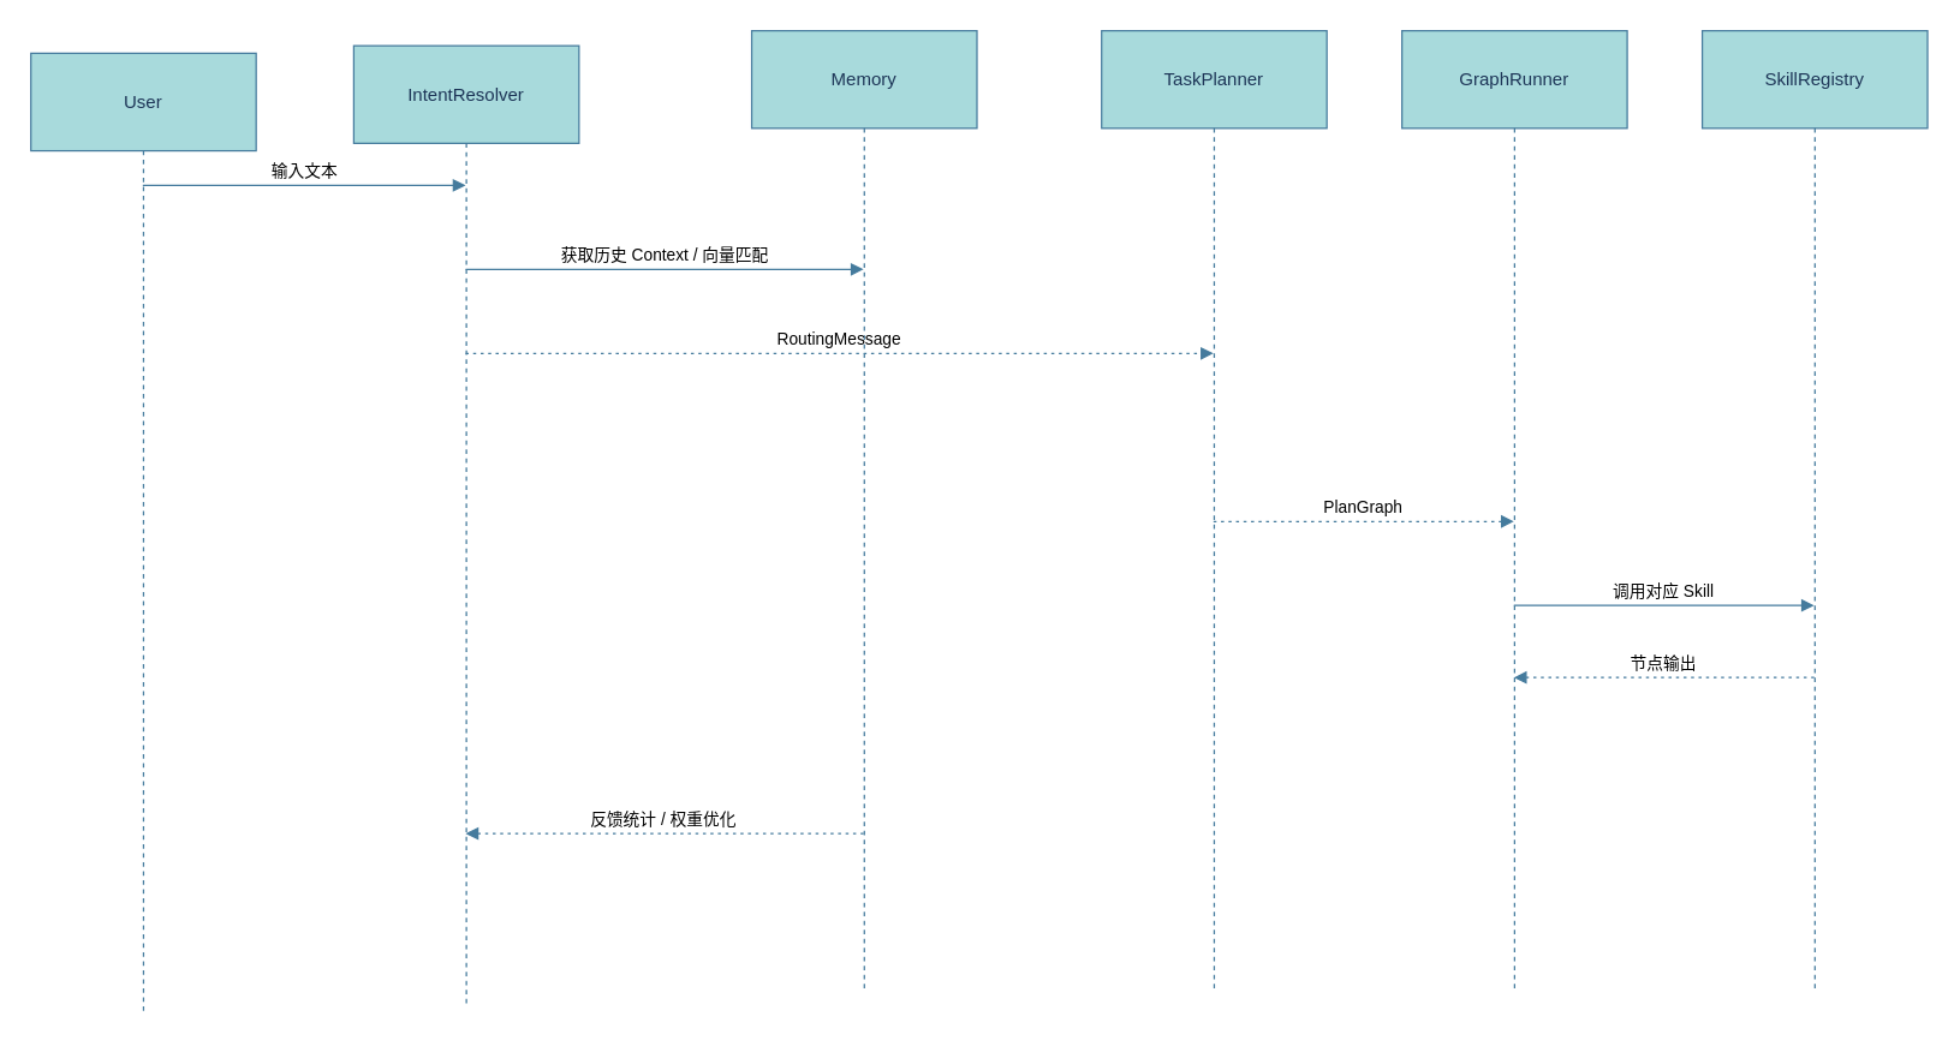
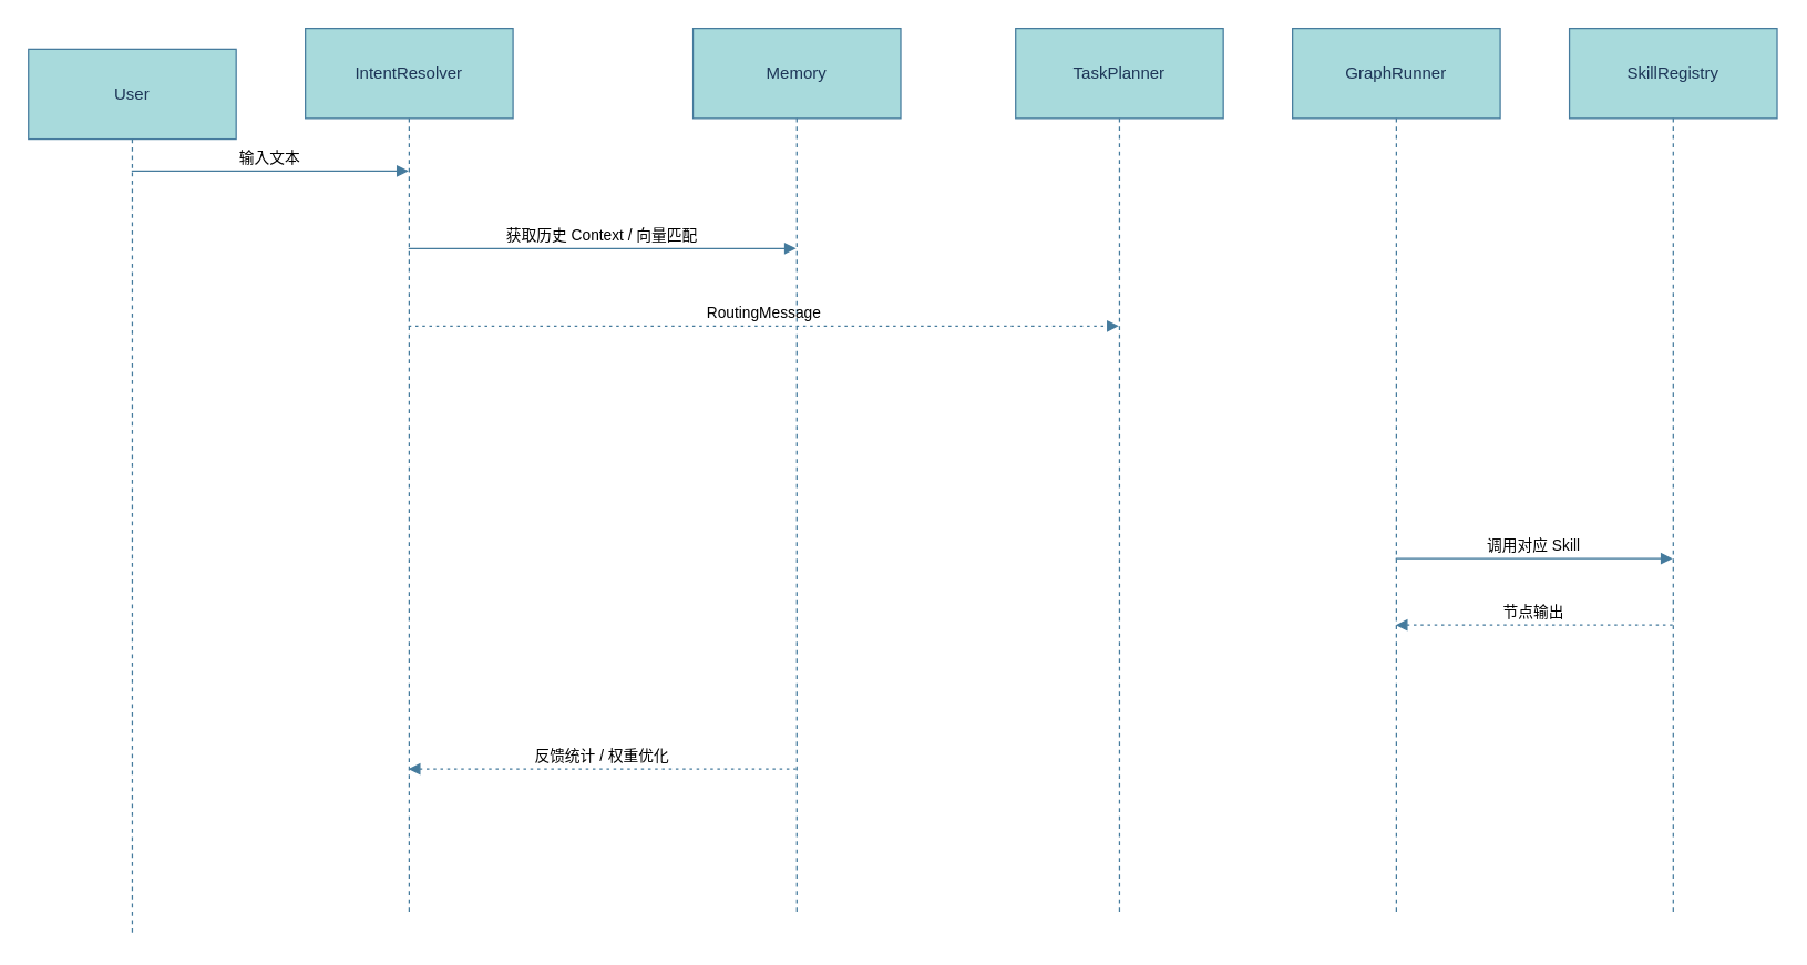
- <mxCell id="11" value="PlanGraph" style="verticalAlign=bottom;edgeStyle=elbowEdgeStyle;elbow=vertical;curved=0;rounded=0;dashed=1;dashPattern=2 3;endArrow=block;labelBackgroundColor=none;strokeColor=#457B9D;fontColor=default;" edge="1" parent="1" source="5" target="6"><mxGeometry relative="1" as="geometry"><Array as="points"><mxPoint x="917" y="347" /></Array></mxGeometry></mxCell>
- <mxCell id="3" value="IntentResolver" style="shape=umlLifeline;perimeter=lifelinePerimeter;whiteSpace=wrap;container=1;dropTarget=0;collapsible=0;recursiveResize=0;outlineConnect=0;portConstraint=eastwest;newEdgeStyle={&quot;edgeStyle&quot;:&quot;elbowEdgeStyle&quot;,&quot;elbow&quot;:&quot;vertical&quot;,&quot;curved&quot;:0,&quot;rounded&quot;:0};size=65;labelBackgroundColor=none;fillColor=#A8DADC;strokeColor=#457B9D;fontColor=#1D3557;" vertex="1" parent="1"><mxGeometry x="235" y="30" width="150" height="640" as="geometry" /></mxCell>
+ <mxCell id="3" value="IntentResolver" style="shape=umlLifeline;perimeter=lifelinePerimeter;whiteSpace=wrap;container=1;dropTarget=0;collapsible=0;recursiveResize=0;outlineConnect=0;portConstraint=eastwest;newEdgeStyle={&quot;edgeStyle&quot;:&quot;elbowEdgeStyle&quot;,&quot;elbow&quot;:&quot;vertical&quot;,&quot;curved&quot;:0,&quot;rounded&quot;:0};size=65;labelBackgroundColor=none;fillColor=#A8DADC;strokeColor=#457B9D;fontColor=#1D3557;" vertex="1" parent="1"><mxGeometry x="220" y="20" width="150" height="640" as="geometry" /></mxCell>
